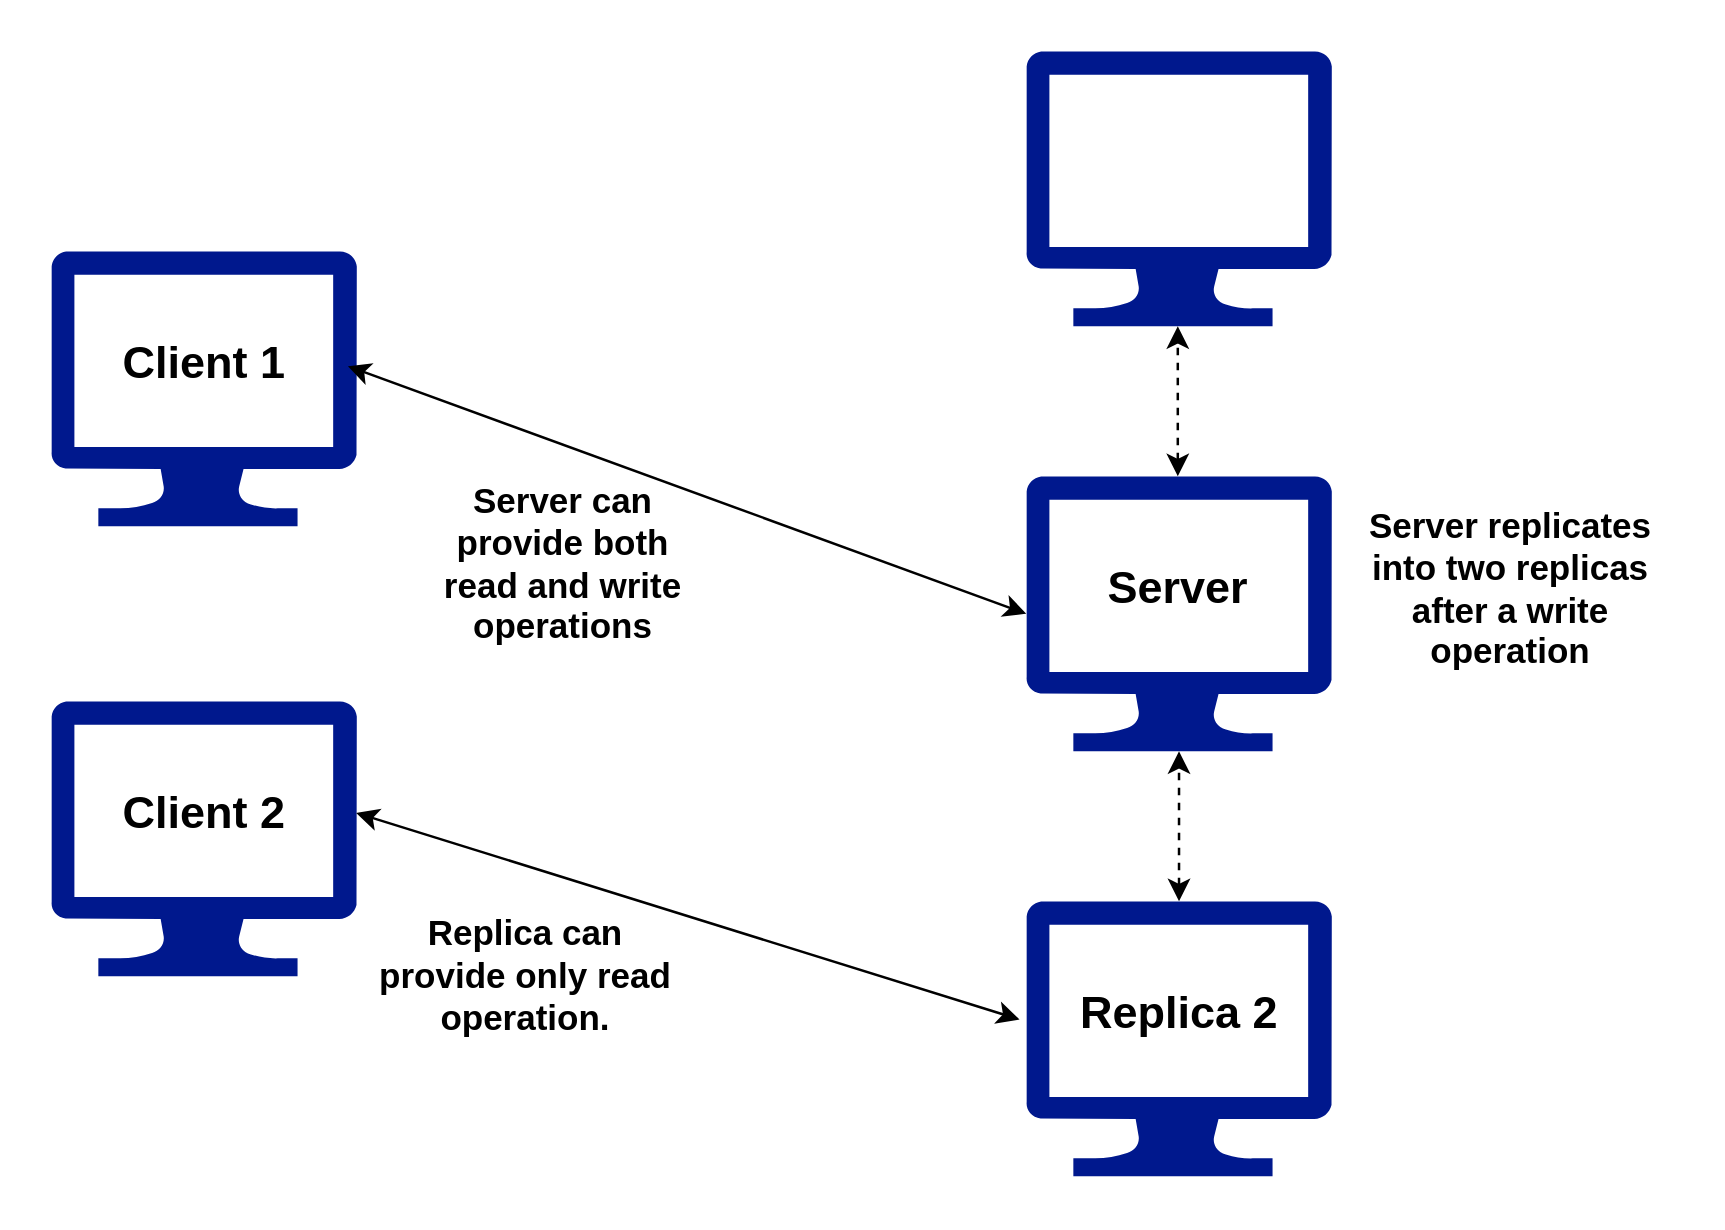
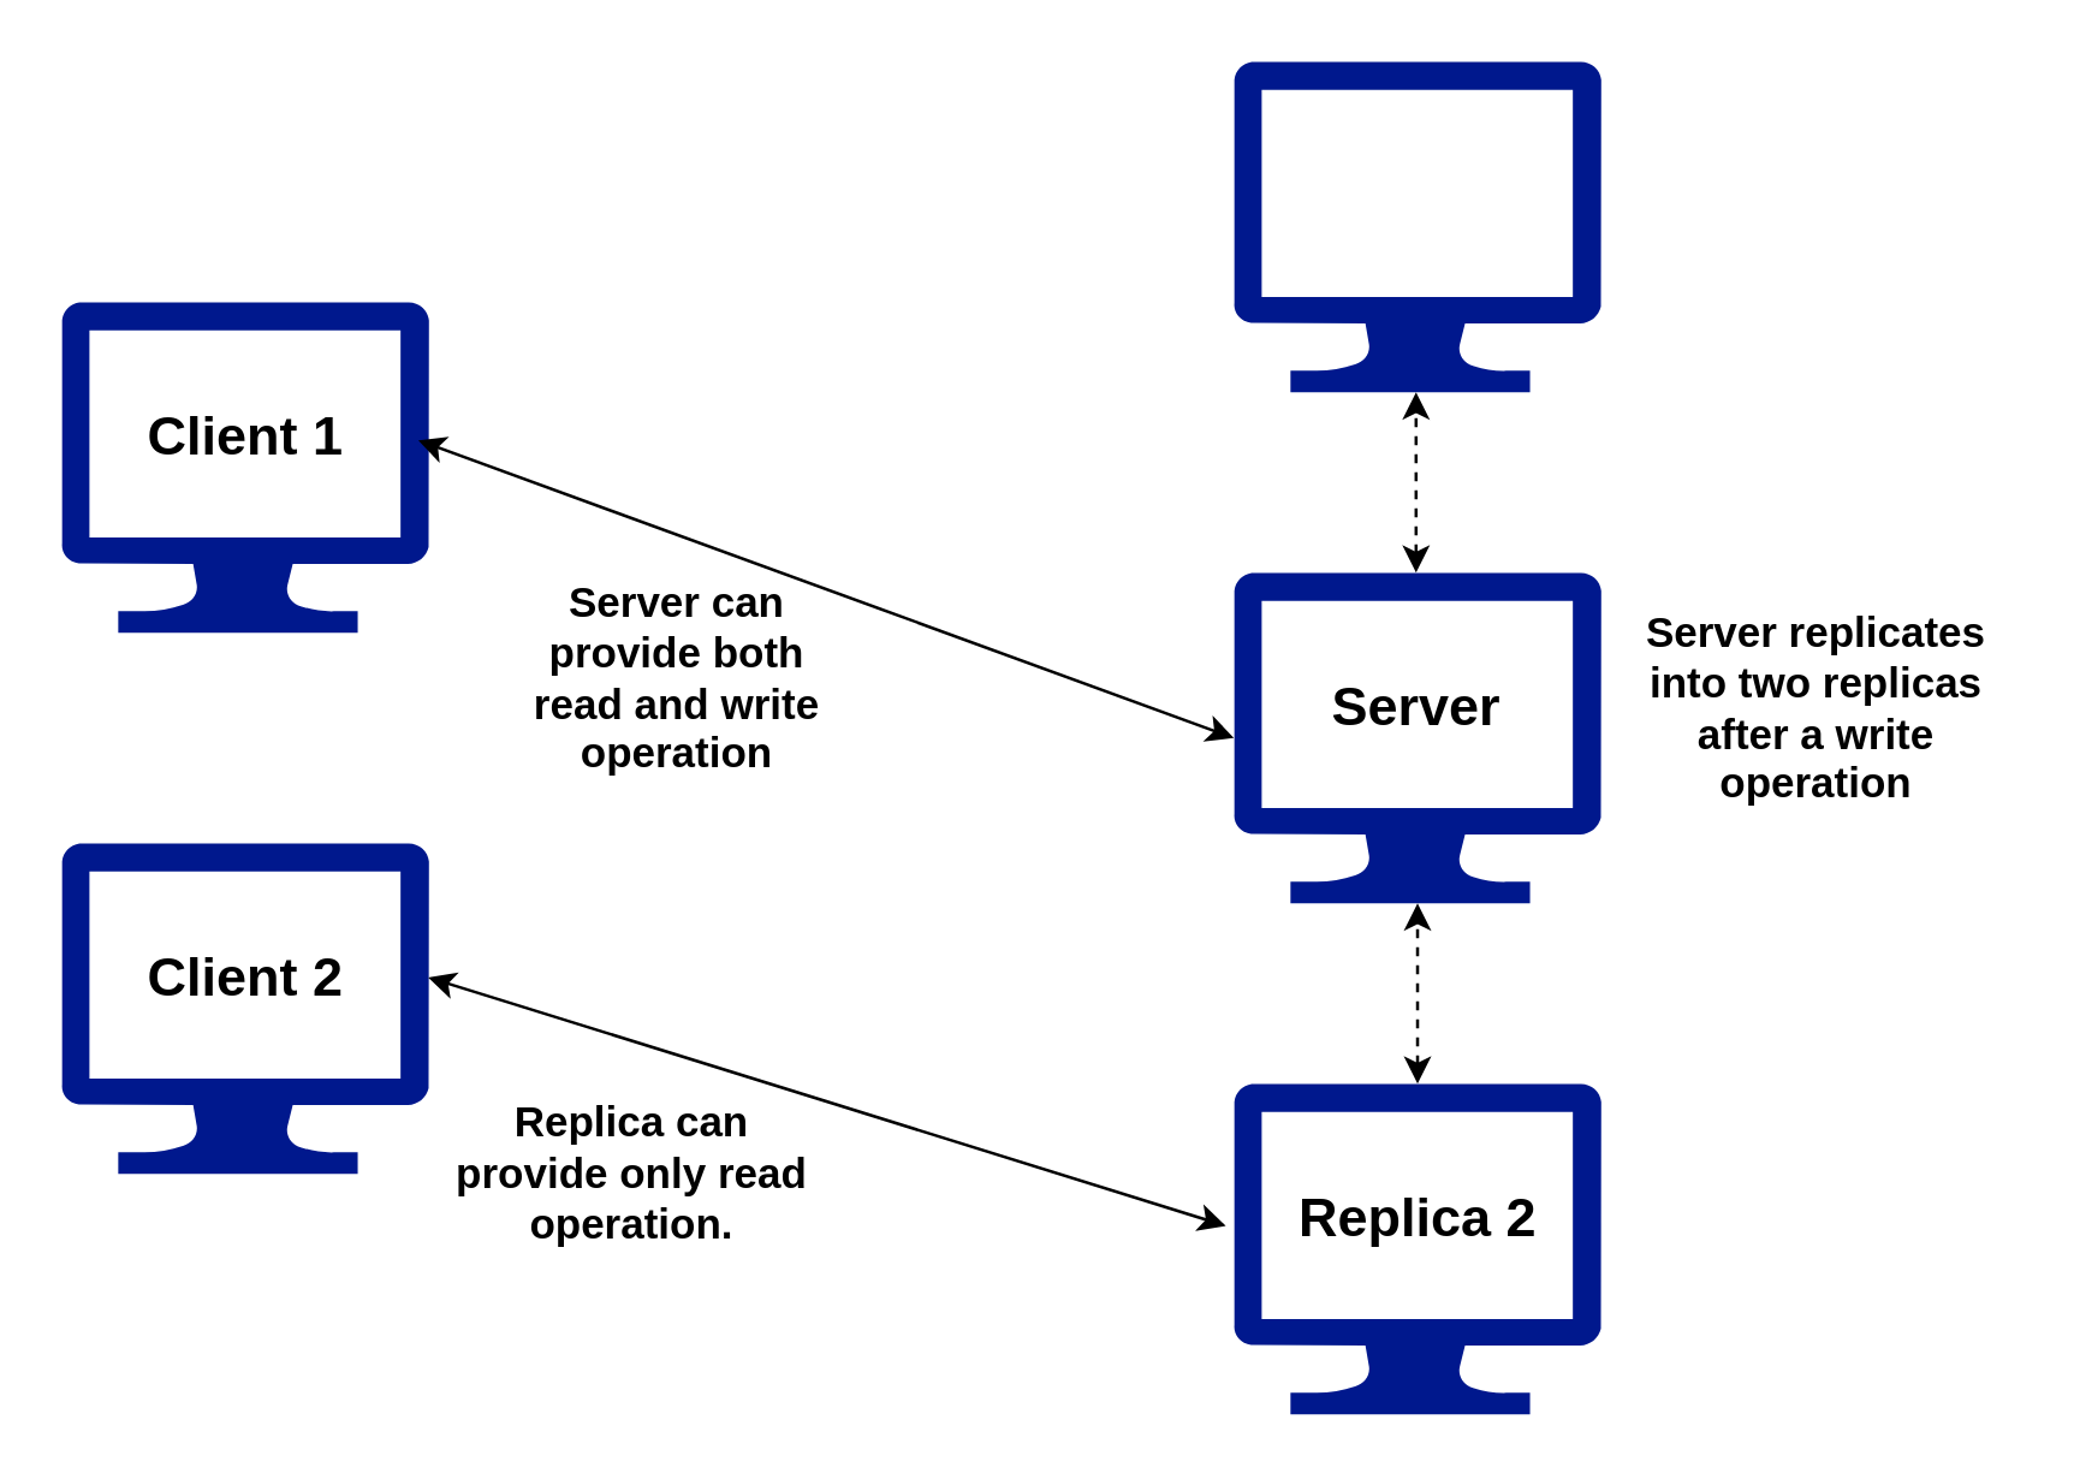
- <mxCell id="14" value="&lt;b&gt;&lt;font style=&quot;font-size: 14px;&quot;&gt;Server can provide both read and write operations&lt;/font&gt;&lt;/b&gt;" style="text;html=1;strokeColor=none;fillColor=none;align=center;verticalAlign=middle;whiteSpace=wrap;rounded=0;" vertex="1" parent="1"><mxGeometry x="170" y="190" width="110" height="70" as="geometry" /></mxCell>
+ <mxCell id="14" value="&lt;b&gt;&lt;font style=&quot;font-size: 14px;&quot;&gt;Server can provide both read and write operation&lt;/font&gt;&lt;/b&gt;" style="text;html=1;strokeColor=none;fillColor=none;align=center;verticalAlign=middle;whiteSpace=wrap;rounded=0;" vertex="1" parent="1"><mxGeometry x="170" y="190" width="110" height="70" as="geometry" /></mxCell>
